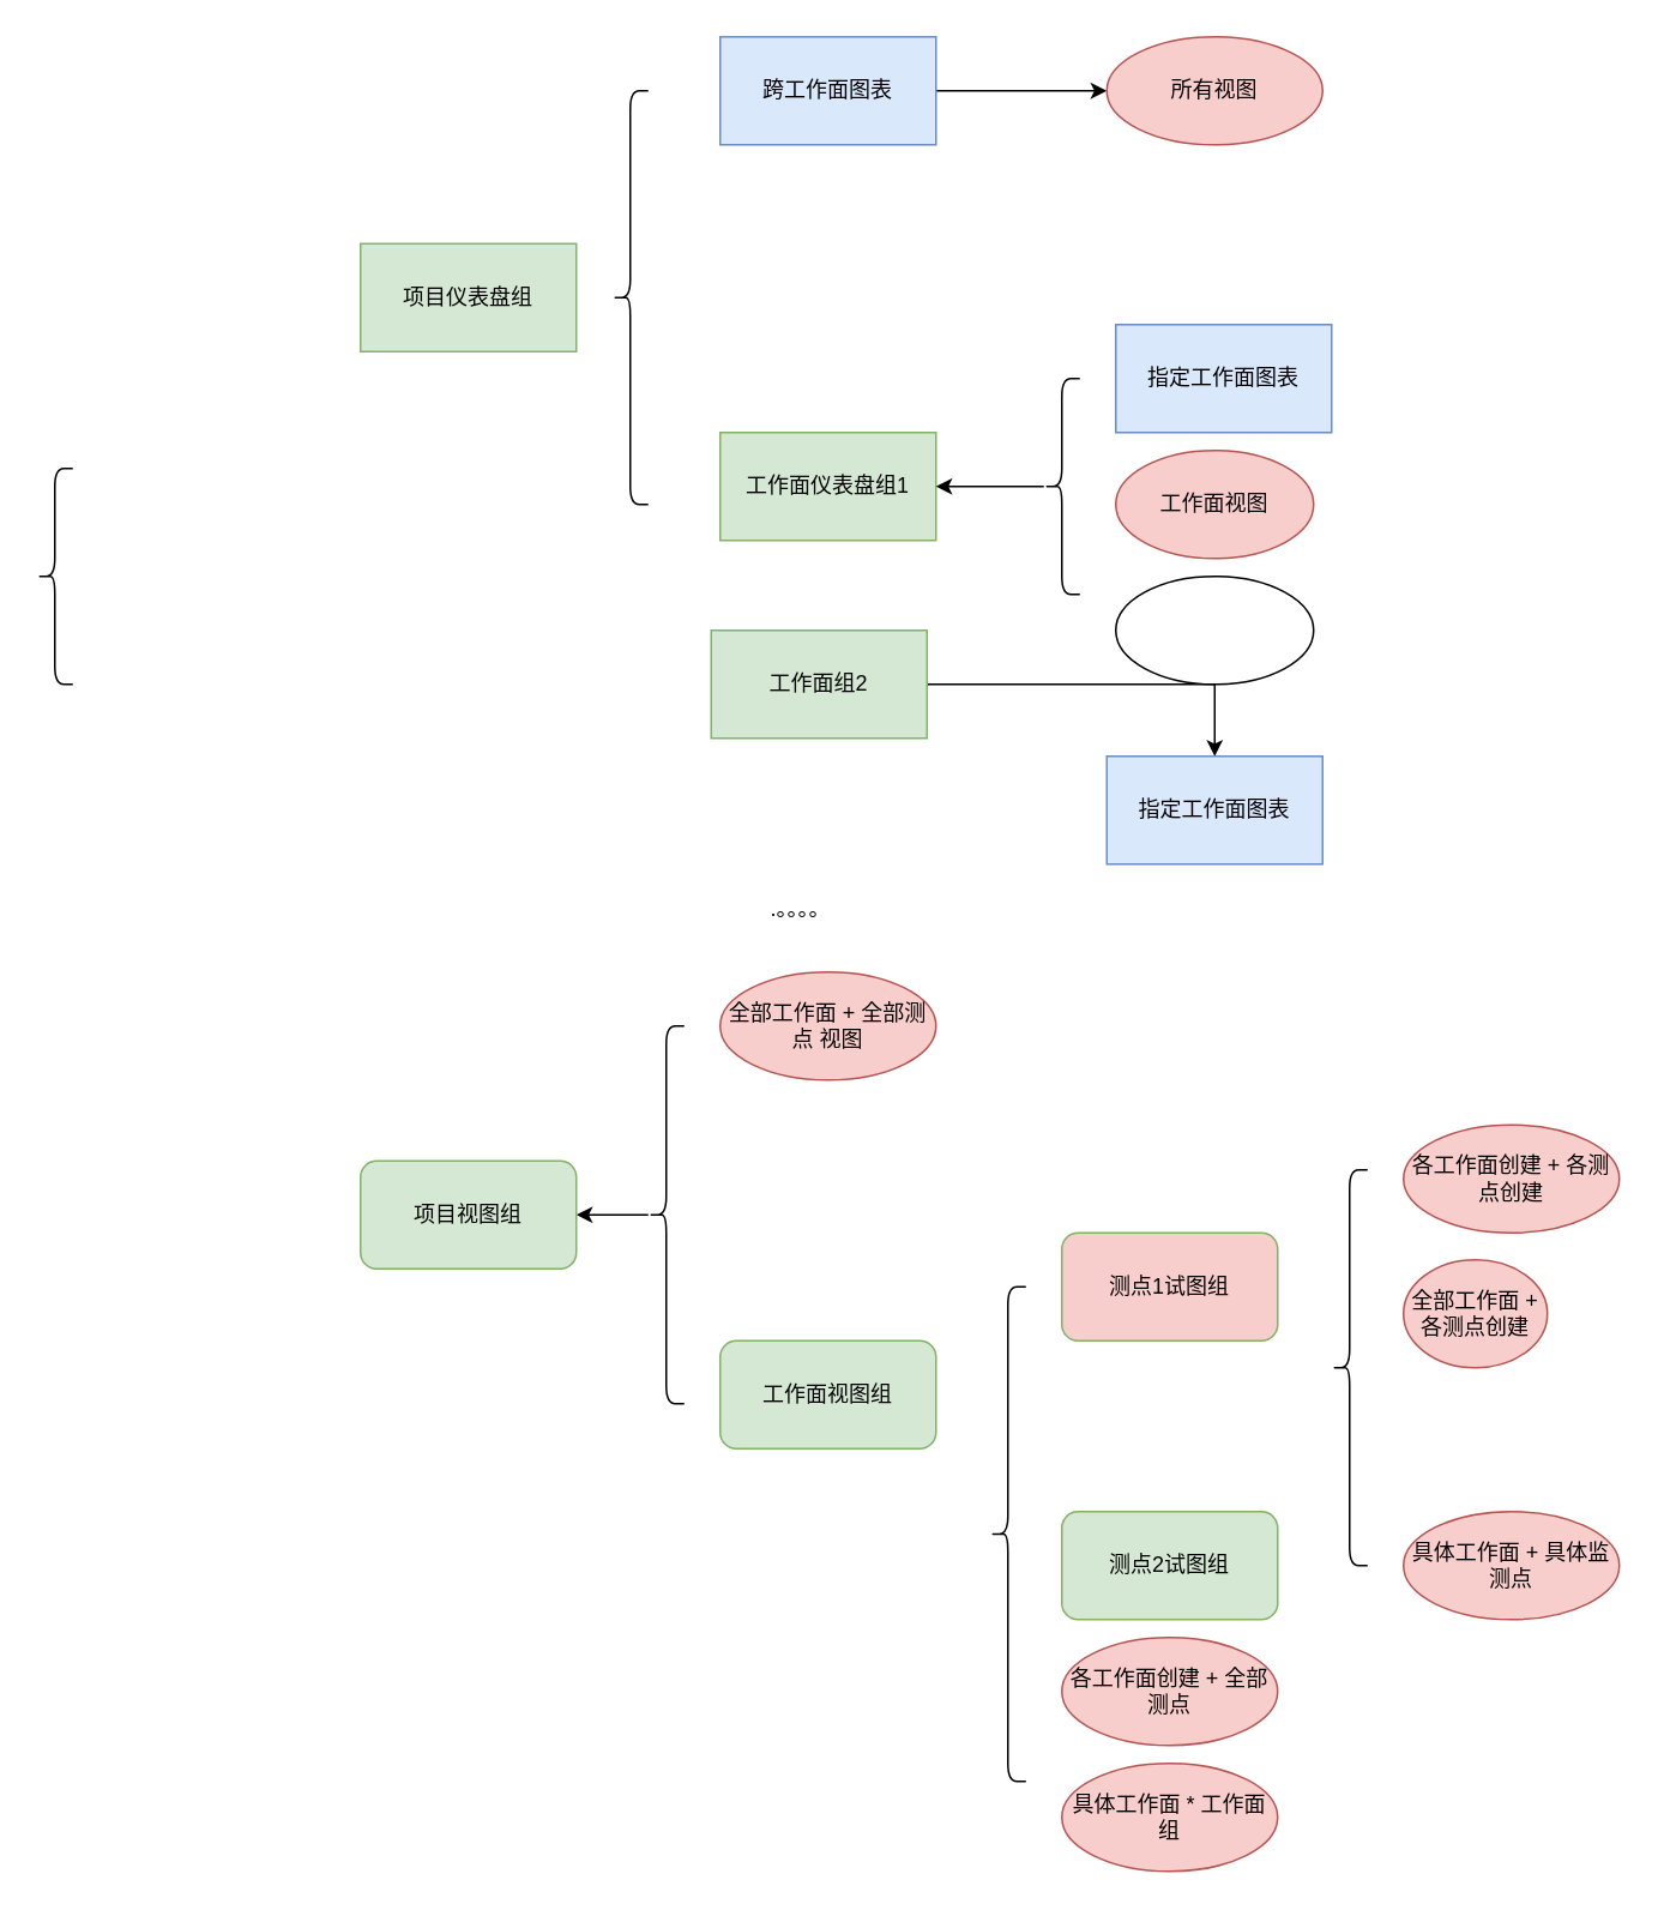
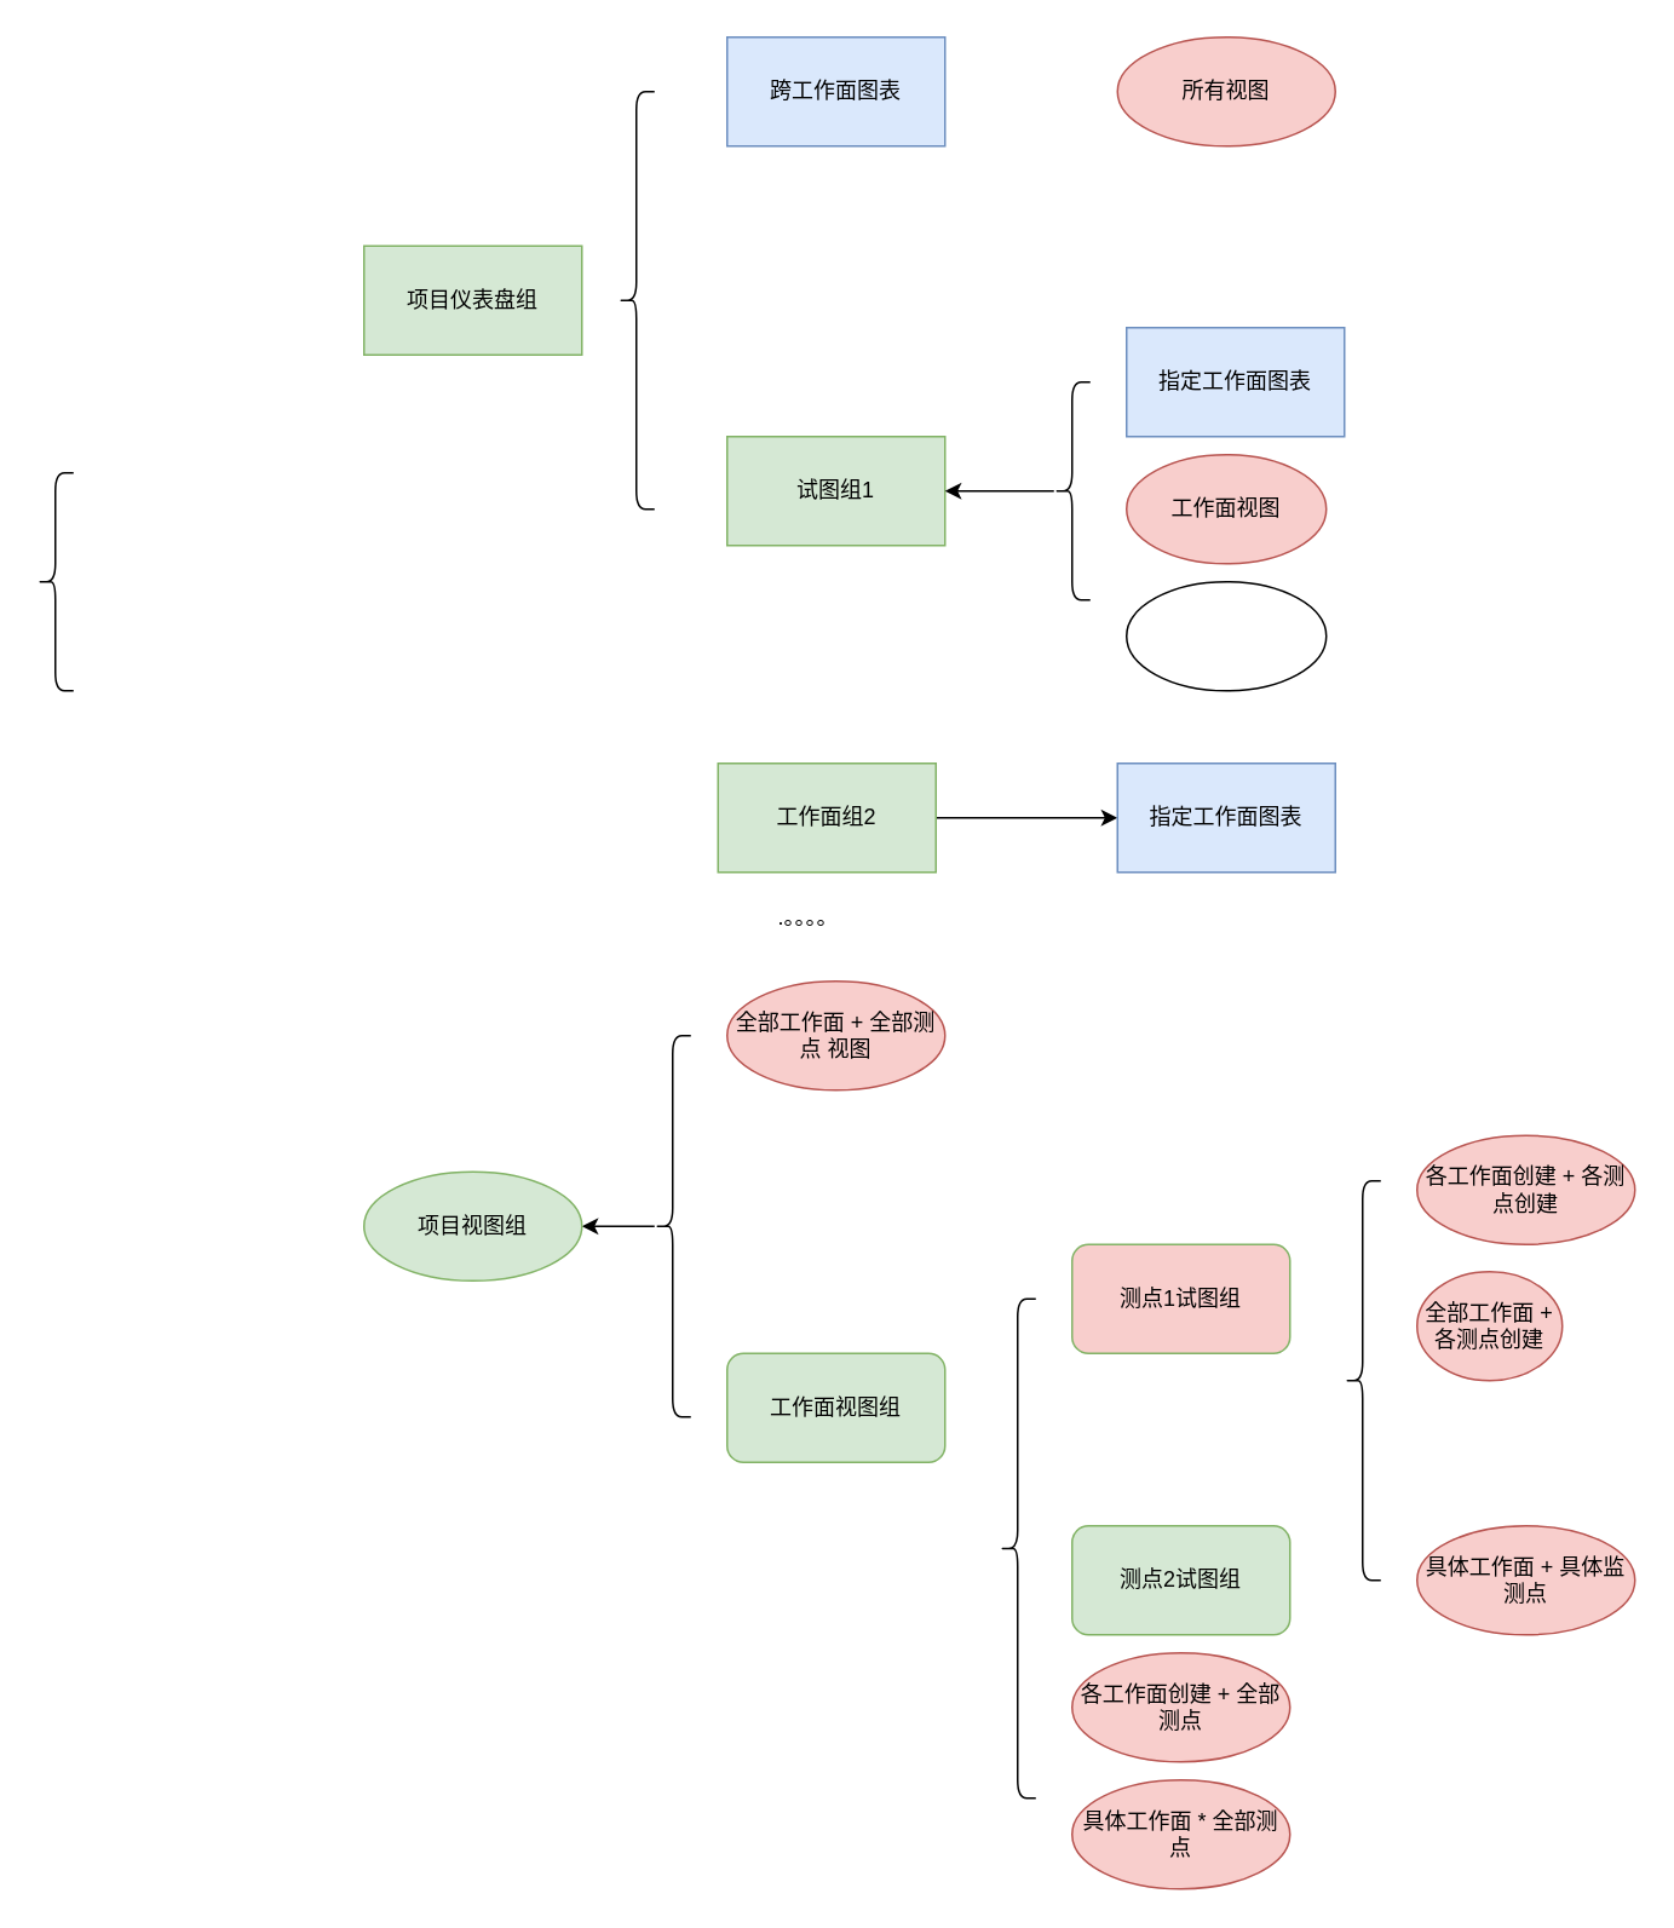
- <mxCell id="3" value="" style="edgeStyle=orthogonalEdgeStyle;rounded=0;orthogonalLoop=1;jettySize=auto;html=1;" edge="1" parent="1" source="4" target="18"><mxGeometry relative="1" as="geometry" /></mxCell>
- <mxCell id="5" value="工作面仪表盘组1" style="rounded=0;whiteSpace=wrap;html=1;fillColor=#d5e8d4;strokeColor=#82b366;" vertex="1" parent="1"><mxGeometry x="400" y="240" width="120" height="60" as="geometry" /></mxCell>
+ <mxCell id="5" value="试图组1" style="rounded=0;whiteSpace=wrap;html=1;fillColor=#d5e8d4;strokeColor=#82b366;" vertex="1" parent="1"><mxGeometry x="400" y="240" width="120" height="60" as="geometry" /></mxCell>
- <mxCell id="14" value="工作面组2" style="rounded=0;whiteSpace=wrap;html=1;fillColor=#d5e8d4;strokeColor=#82b366;" vertex="1" parent="1"><mxGeometry x="395" y="350" width="120" height="60" as="geometry" /></mxCell>
+ <mxCell id="14" value="工作面组2" style="rounded=0;whiteSpace=wrap;html=1;fillColor=#d5e8d4;strokeColor=#82b366;" vertex="1" parent="1"><mxGeometry x="395" y="420" width="120" height="60" as="geometry" /></mxCell>
- <mxCell id="9" value="项目视图组" style="whiteSpace=wrap;html=1;rounded=1;fillColor=#d5e8d4;strokeColor=#82b366;" vertex="1" parent="1"><mxGeometry x="200" y="645" width="120" height="60" as="geometry" /></mxCell>
+ <mxCell id="9" value="项目视图组" style="ellipse;whiteSpace=wrap;html=1;fillColor=#d5e8d4;strokeColor=#82b366;" vertex="1" parent="1"><mxGeometry x="200" y="645" width="120" height="60" as="geometry" /></mxCell>
- <mxCell id="30" value="具体工作面 * 工作面组" style="ellipse;whiteSpace=wrap;html=1;fillColor=#f8cecc;strokeColor=#b85450;rounded=1;" vertex="1" parent="1"><mxGeometry x="590" y="980" width="120" height="60" as="geometry" /></mxCell>
+ <mxCell id="30" value="具体工作面 * 全部测点" style="ellipse;whiteSpace=wrap;html=1;fillColor=#f8cecc;strokeColor=#b85450;rounded=1;" vertex="1" parent="1"><mxGeometry x="590" y="980" width="120" height="60" as="geometry" /></mxCell>
